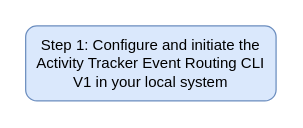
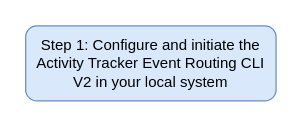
- <mxCell id="2" value="Step 1: Configure and initiate the Activity Tracker Event Routing CLI V1 in your local system" style="rounded=1;whiteSpace=wrap;html=1;fillColor=#dae8fc;strokeColor=#6c8ebf;" vertex="1" parent="1"><mxGeometry x="20" y="20" width="200" height="60" as="geometry" /></mxCell>
+ <mxCell id="2" value="Step 1: Configure and initiate the Activity Tracker Event Routing CLI V2 in your local system" style="rounded=1;whiteSpace=wrap;html=1;fillColor=#dae8fc;strokeColor=#6c8ebf;" vertex="1" parent="1"><mxGeometry x="20" y="20" width="200" height="60" as="geometry" /></mxCell>
